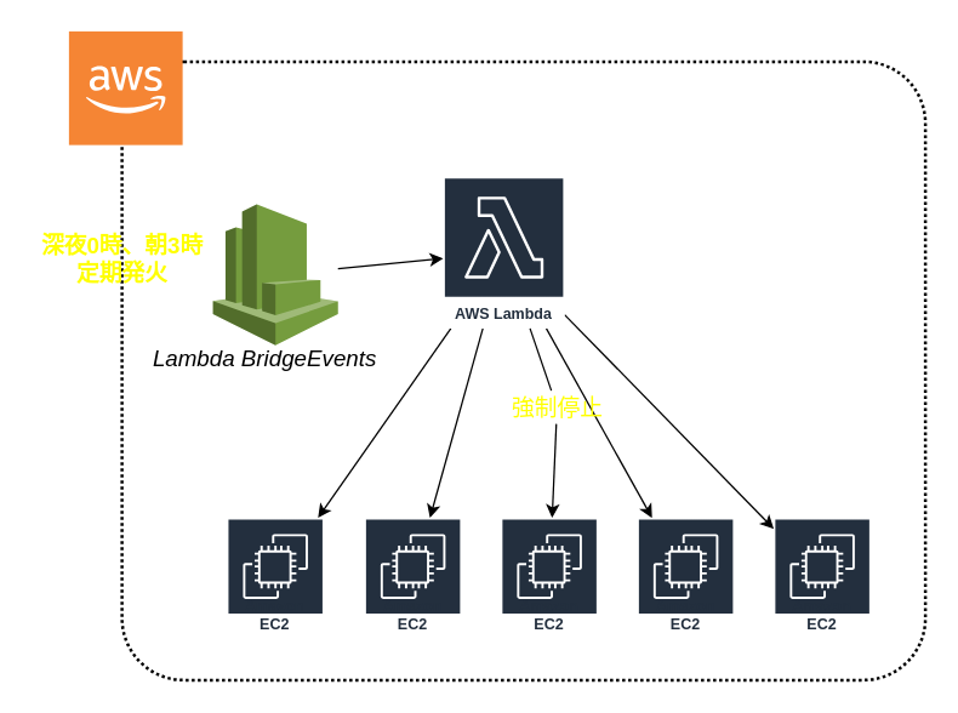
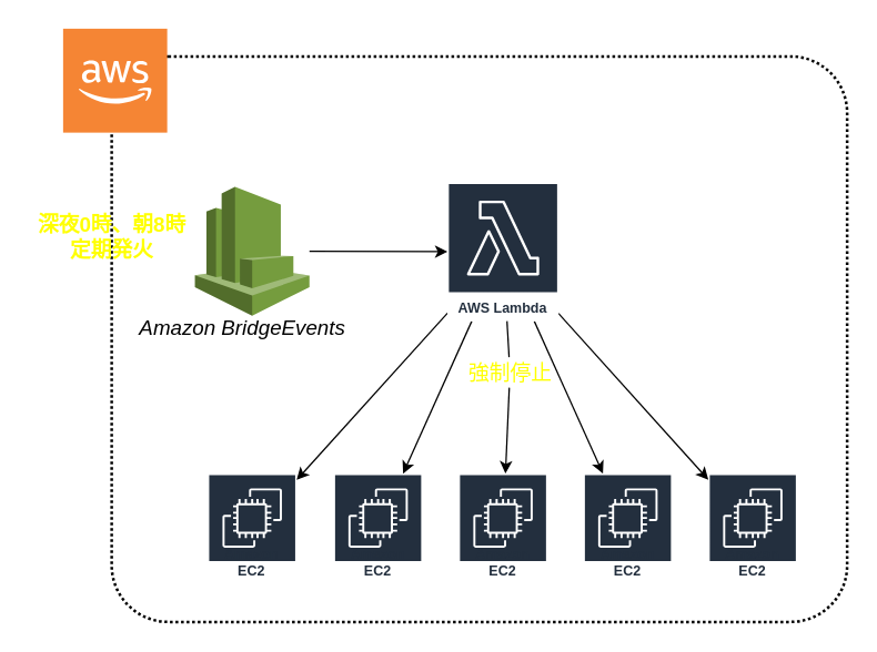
- <mxCell id="12" value="AWS Lambda" style="sketch=0;outlineConnect=0;fontColor=#232F3E;gradientColor=none;strokeColor=#ffffff;fillColor=#232F3E;dashed=0;verticalLabelPosition=middle;verticalAlign=bottom;align=center;html=1;whiteSpace=wrap;fontSize=10;fontStyle=1;spacing=3;shape=mxgraph.aws4.productIcon;prIcon=mxgraph.aws4.lambda;" vertex="1" parent="1"><mxGeometry x="292" y="116" width="80" height="100" as="geometry" /></mxCell>
+ <mxCell id="12" value="AWS Lambda" style="sketch=0;outlineConnect=0;fontColor=#232F3E;gradientColor=none;strokeColor=#ffffff;fillColor=#232F3E;dashed=0;verticalLabelPosition=middle;verticalAlign=bottom;align=center;html=1;whiteSpace=wrap;fontSize=10;fontStyle=1;spacing=3;shape=mxgraph.aws4.productIcon;prIcon=mxgraph.aws4.lambda;" vertex="1" parent="1"><mxGeometry x="322" y="131" width="80" height="100" as="geometry" /></mxCell>
- <mxCell id="17" value="&lt;font style=&quot;font-size: 15px&quot;&gt;&lt;b&gt;深夜0時、朝3時&lt;br&gt;定期発火&lt;/b&gt;&lt;/font&gt;" style="text;html=1;align=center;verticalAlign=middle;resizable=0;points=[];autosize=1;strokeColor=none;fillColor=none;fontColor=#FFFF00;" vertex="1" parent="1"><mxGeometry y="150" width="120" height="40" as="geometry" x="20" /></mxCell>
+ <mxCell id="17" value="&lt;font style=&quot;font-size: 15px&quot;&gt;&lt;b&gt;深夜0時、朝8時&lt;br&gt;定期発火&lt;/b&gt;&lt;/font&gt;" style="text;html=1;align=center;verticalAlign=middle;resizable=0;points=[];autosize=1;strokeColor=none;fillColor=none;fontColor=#FFFF00;" vertex="1" parent="1"><mxGeometry y="150" width="120" height="40" as="geometry" x="20" /></mxCell>
- <mxCell id="20" value="Lambda BridgeEvents" style="text;html=1;align=center;verticalAlign=middle;resizable=0;points=[];autosize=1;fontSize=15;fontStyle=2" vertex="1" parent="1"><mxGeometry x="95" y="224" width="158" height="22" as="geometry" /></mxCell>
+ <mxCell id="20" value="Amazon BridgeEvents" style="text;html=1;align=center;verticalAlign=middle;resizable=0;points=[];autosize=1;fontSize=15;fontStyle=2" vertex="1" parent="1"><mxGeometry x="95" y="224" width="158" height="22" as="geometry" /></mxCell>
